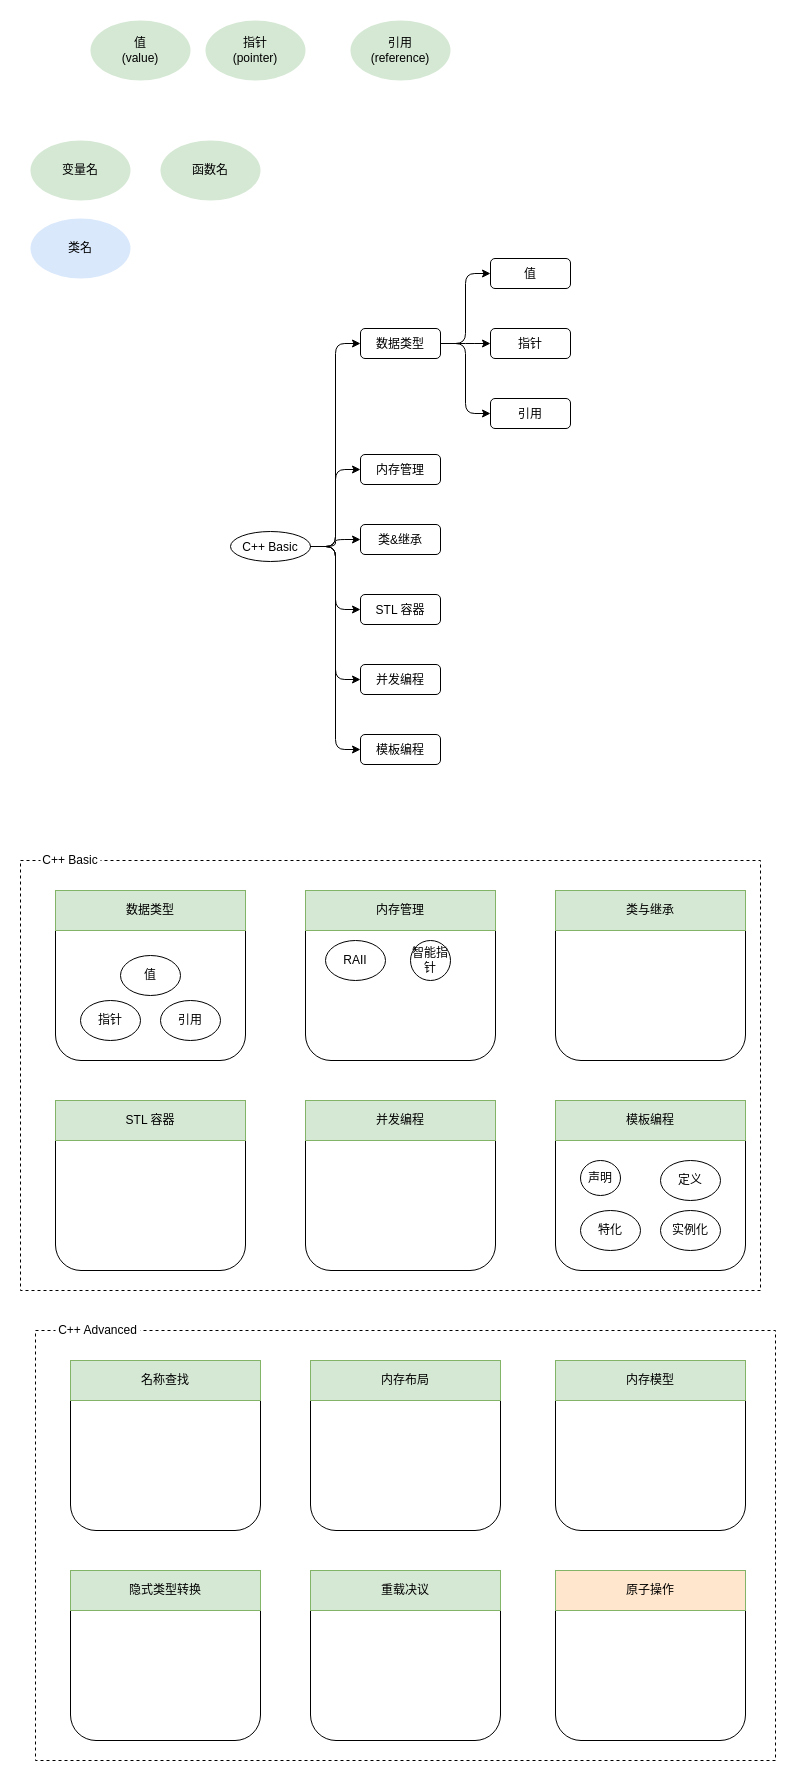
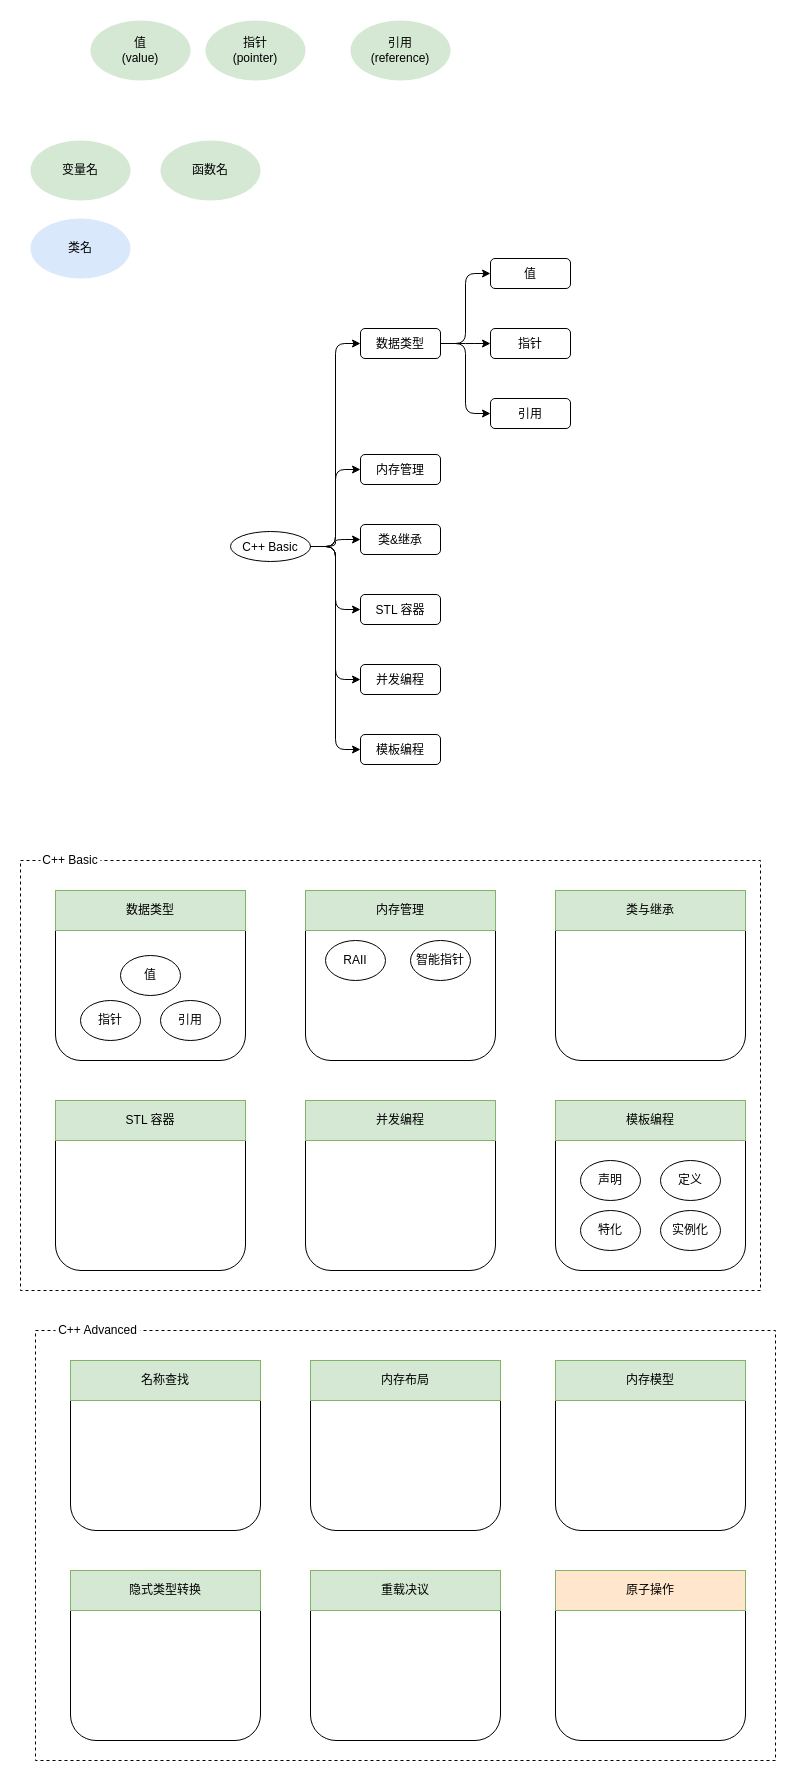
- <mxCell id="30" value="智能指针" style="ellipse;whiteSpace=wrap;html=1;" parent="1" vertex="1"><mxGeometry x="410" y="940" width="40" height="40" as="geometry" /></mxCell>
+ <mxCell id="30" value="智能指针" style="ellipse;whiteSpace=wrap;html=1;" parent="1" vertex="1"><mxGeometry x="410" y="940" width="60" height="40" as="geometry" /></mxCell>
- <mxCell id="40" value="声明" style="ellipse;whiteSpace=wrap;html=1;" parent="1" vertex="1"><mxGeometry x="580" y="1160" width="40" height="35" as="geometry" /></mxCell>
+ <mxCell id="40" value="声明" style="ellipse;whiteSpace=wrap;html=1;" parent="1" vertex="1"><mxGeometry x="580" y="1160" width="60" height="40" as="geometry" /></mxCell>
